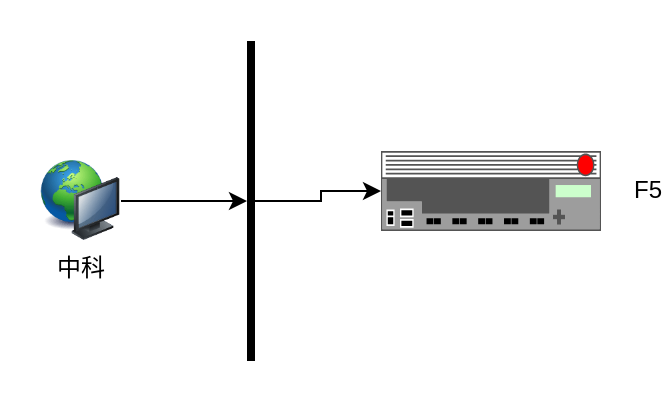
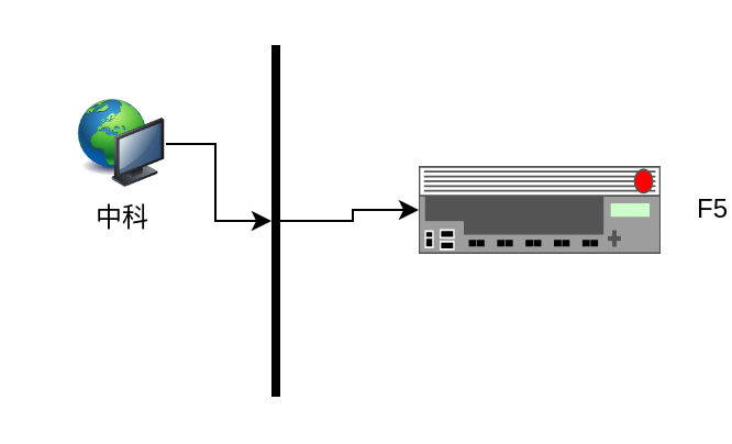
- <mxCell id="3" value="中科" style="image;html=1;image=img/lib/clip_art/computers/Network_128x128.png" vertex="1" parent="1"><mxGeometry x="20" y="80" width="40" height="40" as="geometry" /></mxCell>
+ <mxCell id="3" value="中科" style="image;html=1;image=img/lib/clip_art/computers/Network_128x128.png" vertex="1" parent="1"><mxGeometry x="35" y="45" width="40" height="40" as="geometry" /></mxCell>
